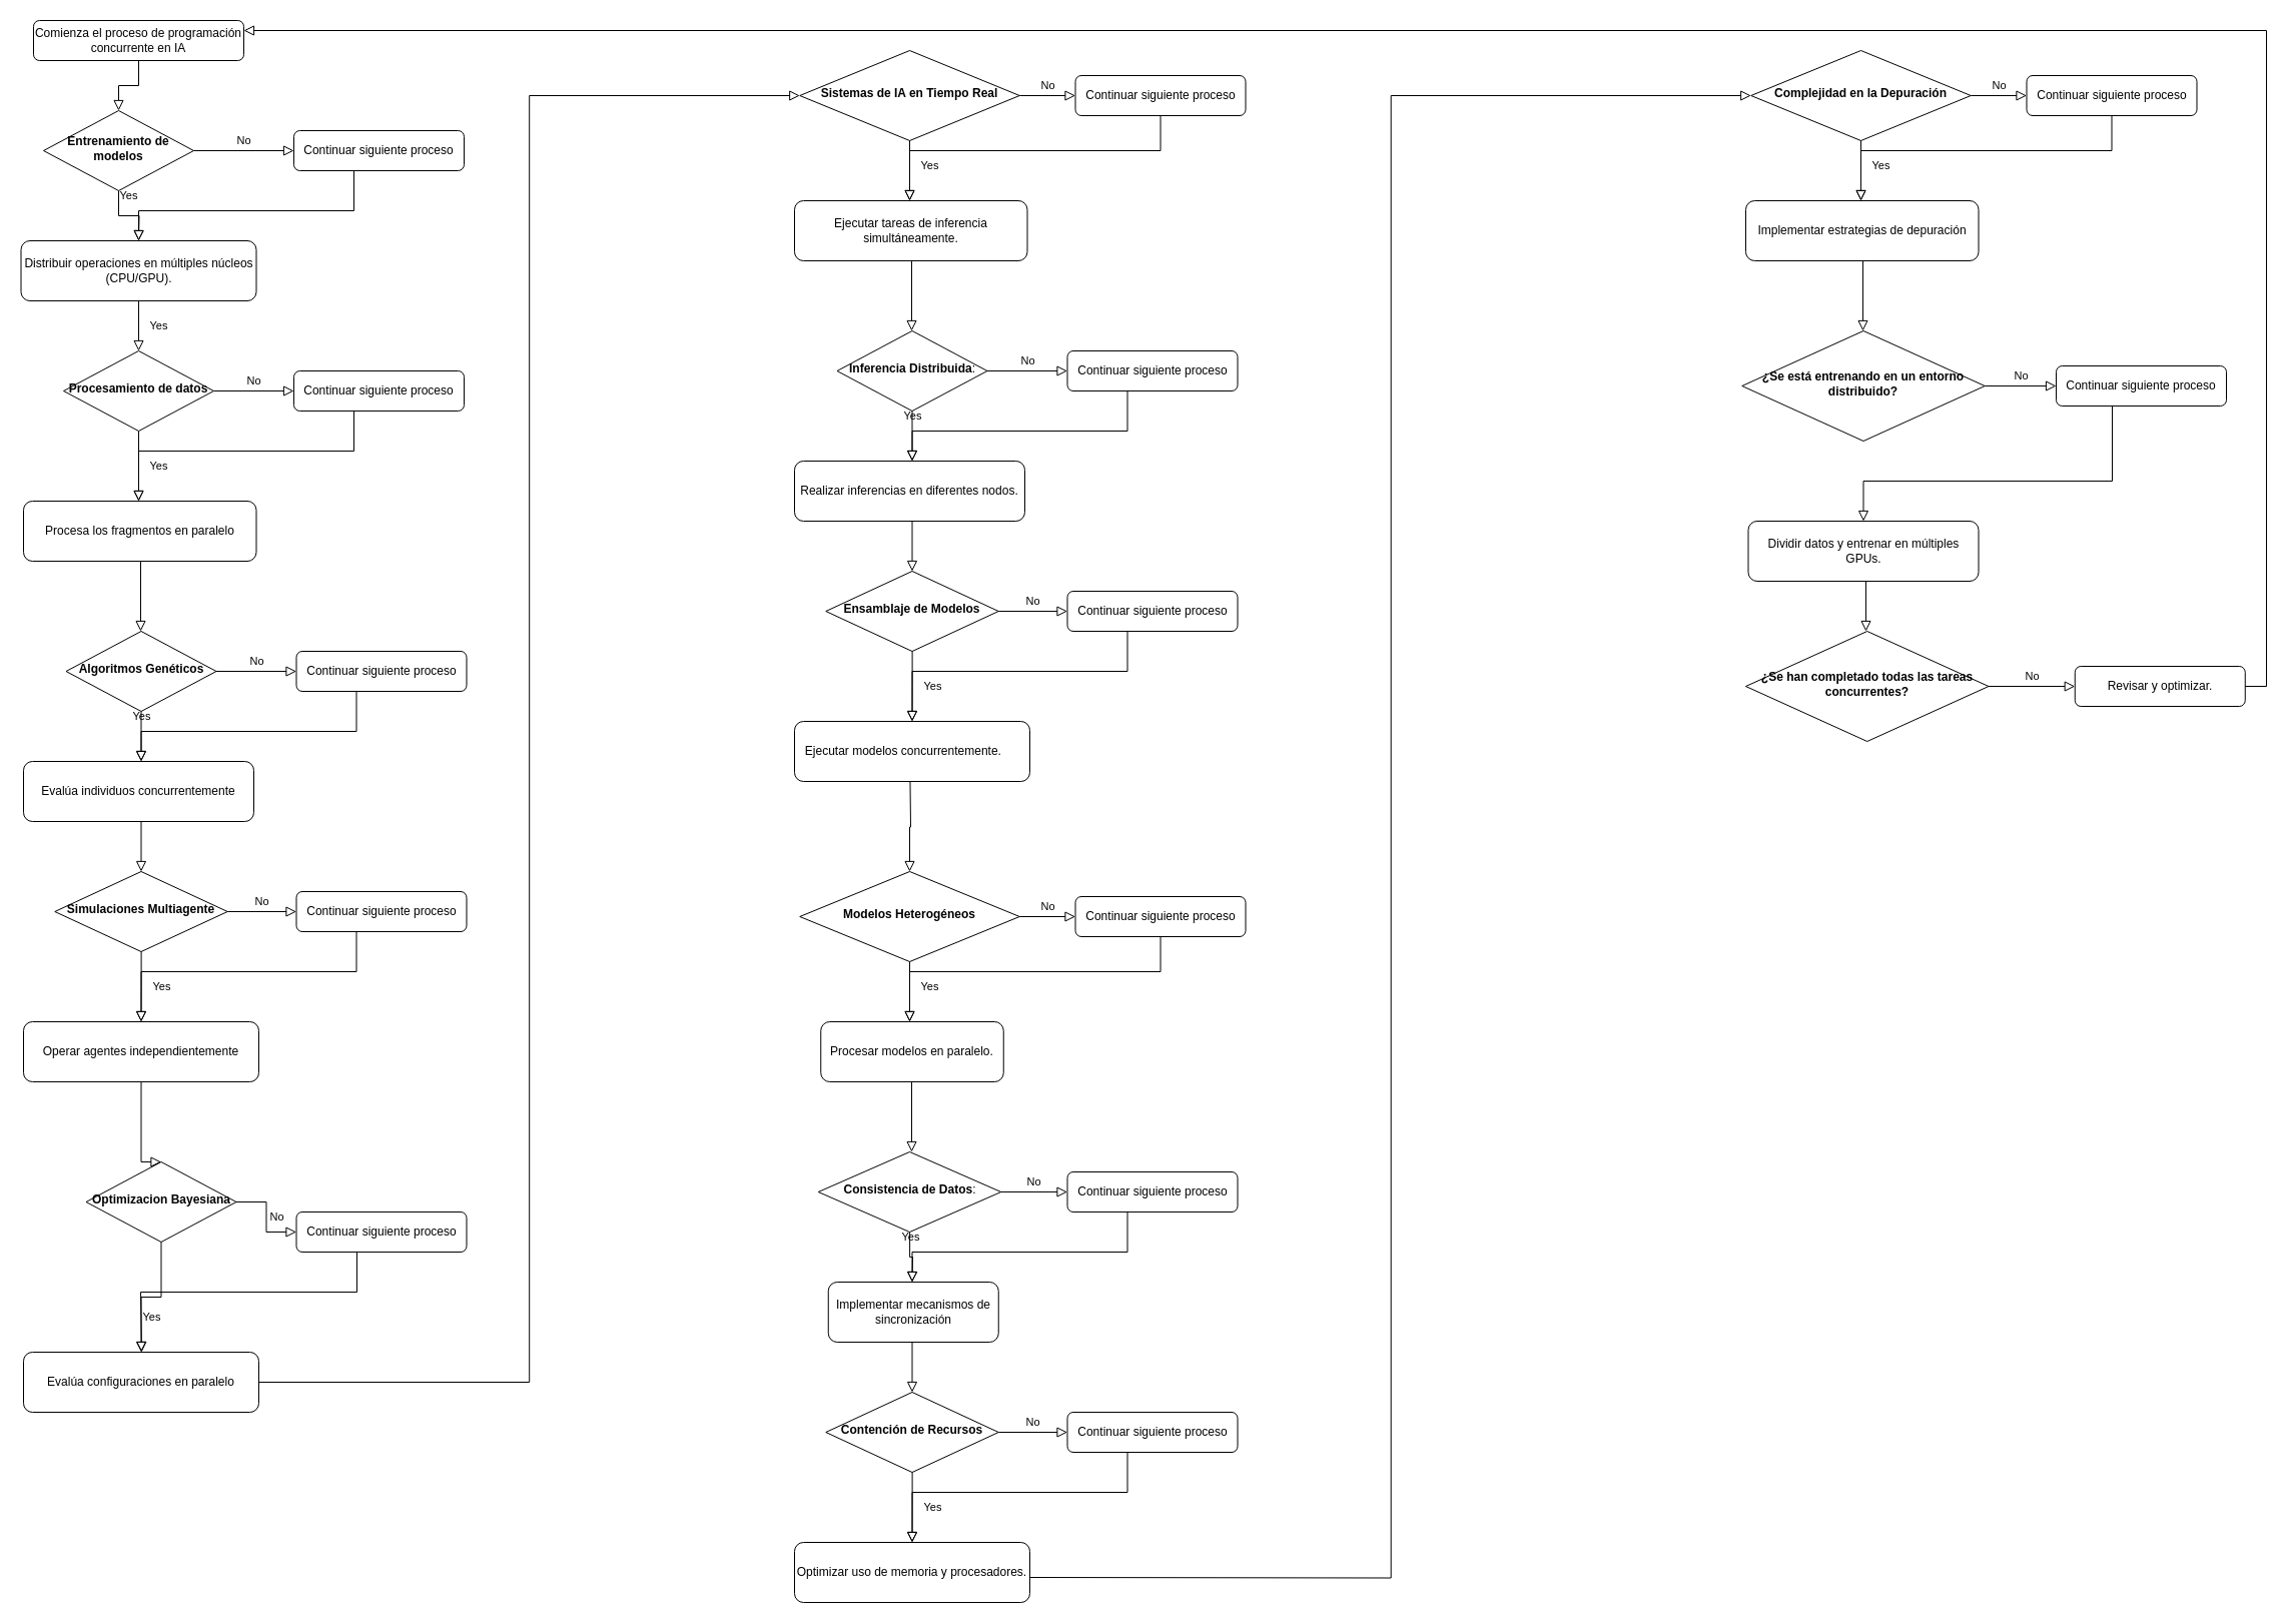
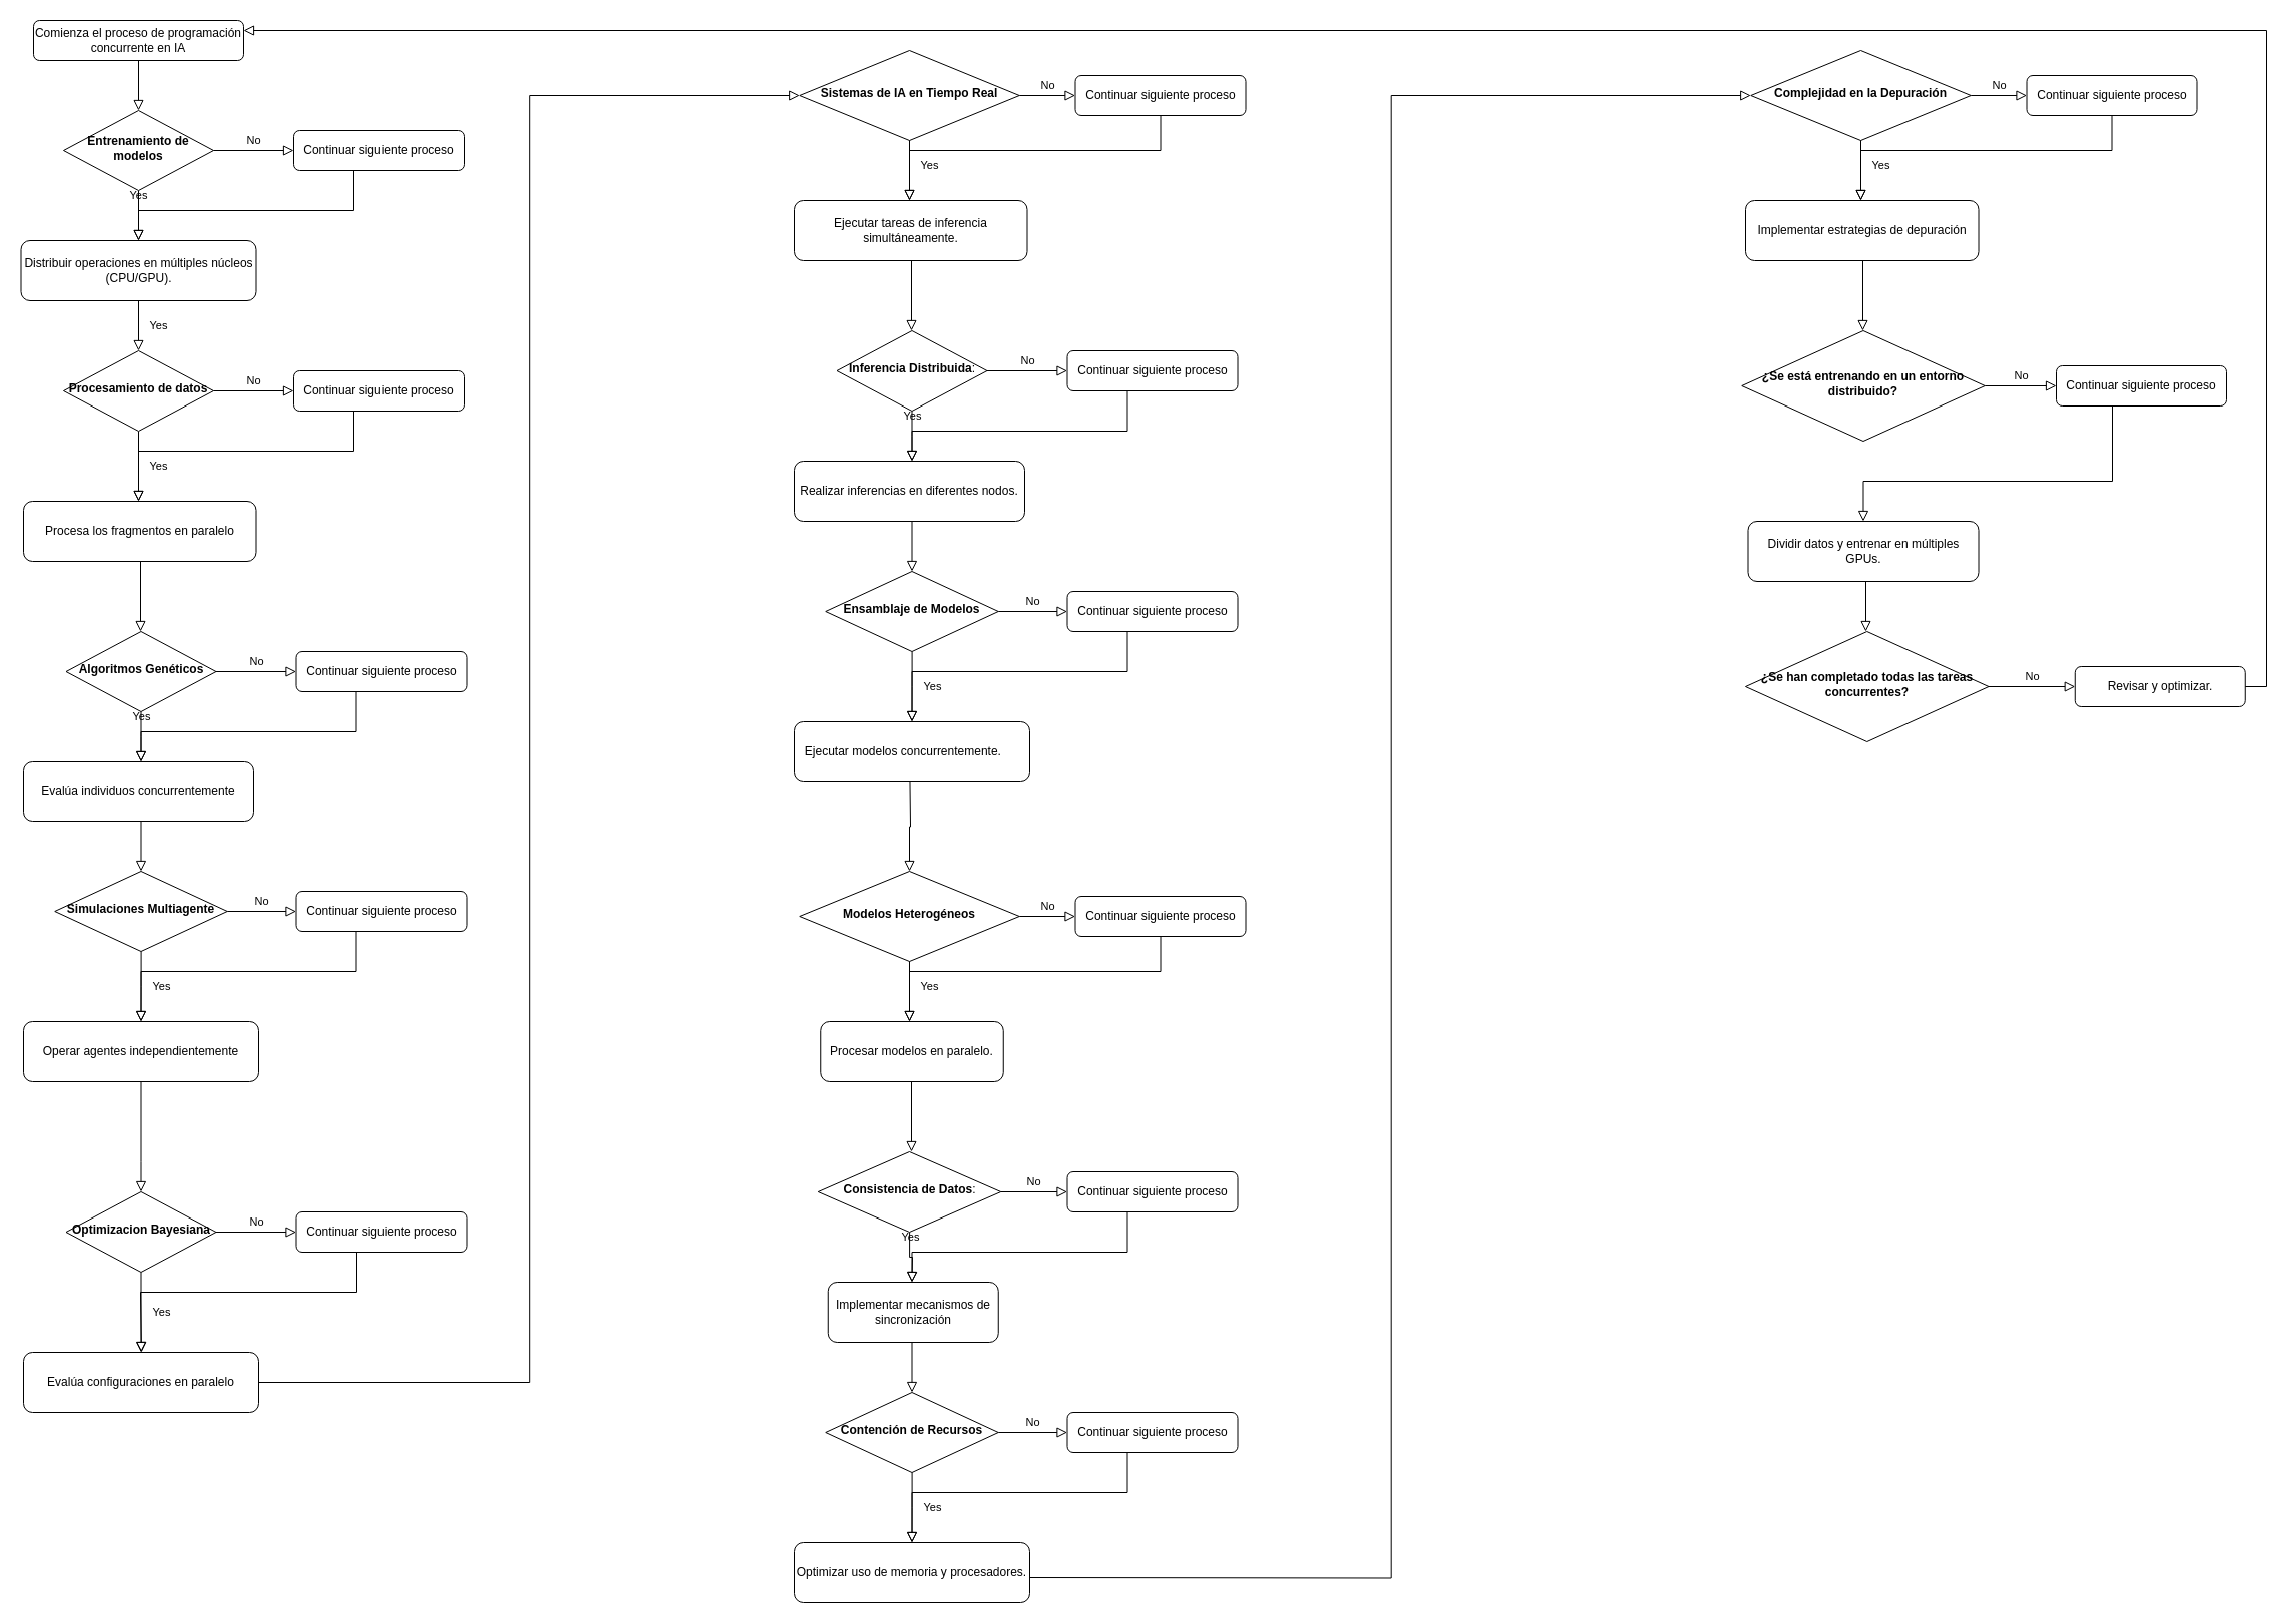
- <mxCell id="6" value="&lt;b&gt;Entrenamiento de modelos&lt;/b&gt;" style="rhombus;whiteSpace=wrap;html=1;shadow=0;fontFamily=Helvetica;fontSize=12;align=center;strokeWidth=1;spacing=6;spacingTop=-4;" parent="1" vertex="1"><mxGeometry x="43" y="110" width="150" height="80" as="geometry" /></mxCell>
+ <mxCell id="6" value="&lt;b&gt;Entrenamiento de modelos&lt;/b&gt;" style="rhombus;whiteSpace=wrap;html=1;shadow=0;fontFamily=Helvetica;fontSize=12;align=center;strokeWidth=1;spacing=6;spacingTop=-4;" parent="1" vertex="1"><mxGeometry x="63" y="110" width="150" height="80" as="geometry" /></mxCell>
- <mxCell id="33" value="&lt;b&gt;Optimizacion Bayesiana&lt;/b&gt;" style="rhombus;whiteSpace=wrap;html=1;shadow=0;fontFamily=Helvetica;fontSize=12;align=center;strokeWidth=1;spacing=6;spacingTop=-4;" vertex="1" parent="1"><mxGeometry x="85.5" y="1160" width="150" height="80" as="geometry" /></mxCell>
+ <mxCell id="33" value="&lt;b&gt;Optimizacion Bayesiana&lt;/b&gt;" style="rhombus;whiteSpace=wrap;html=1;shadow=0;fontFamily=Helvetica;fontSize=12;align=center;strokeWidth=1;spacing=6;spacingTop=-4;" vertex="1" parent="1"><mxGeometry x="65.5" y="1190" width="150" height="80" as="geometry" /></mxCell>
